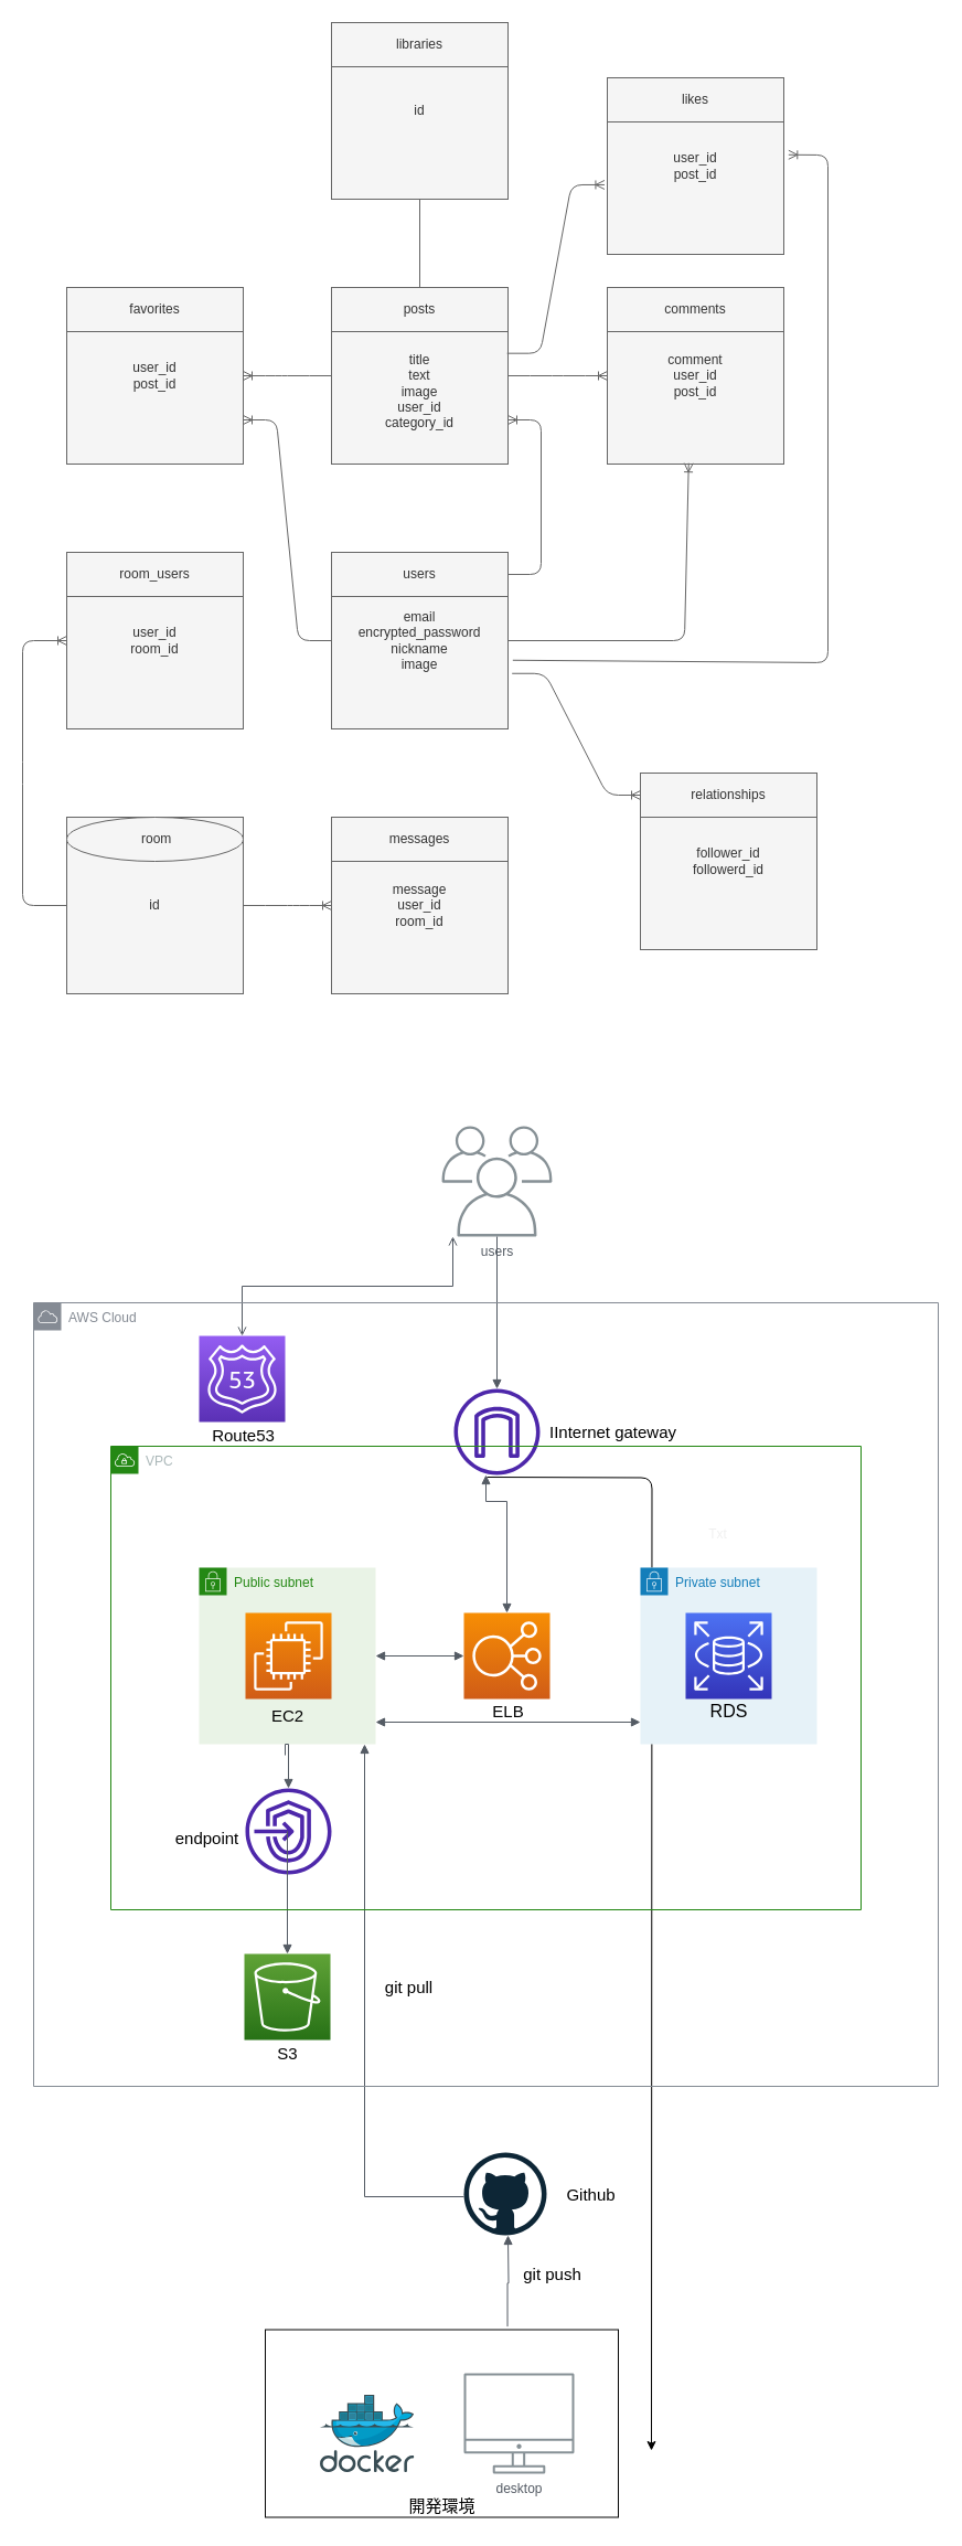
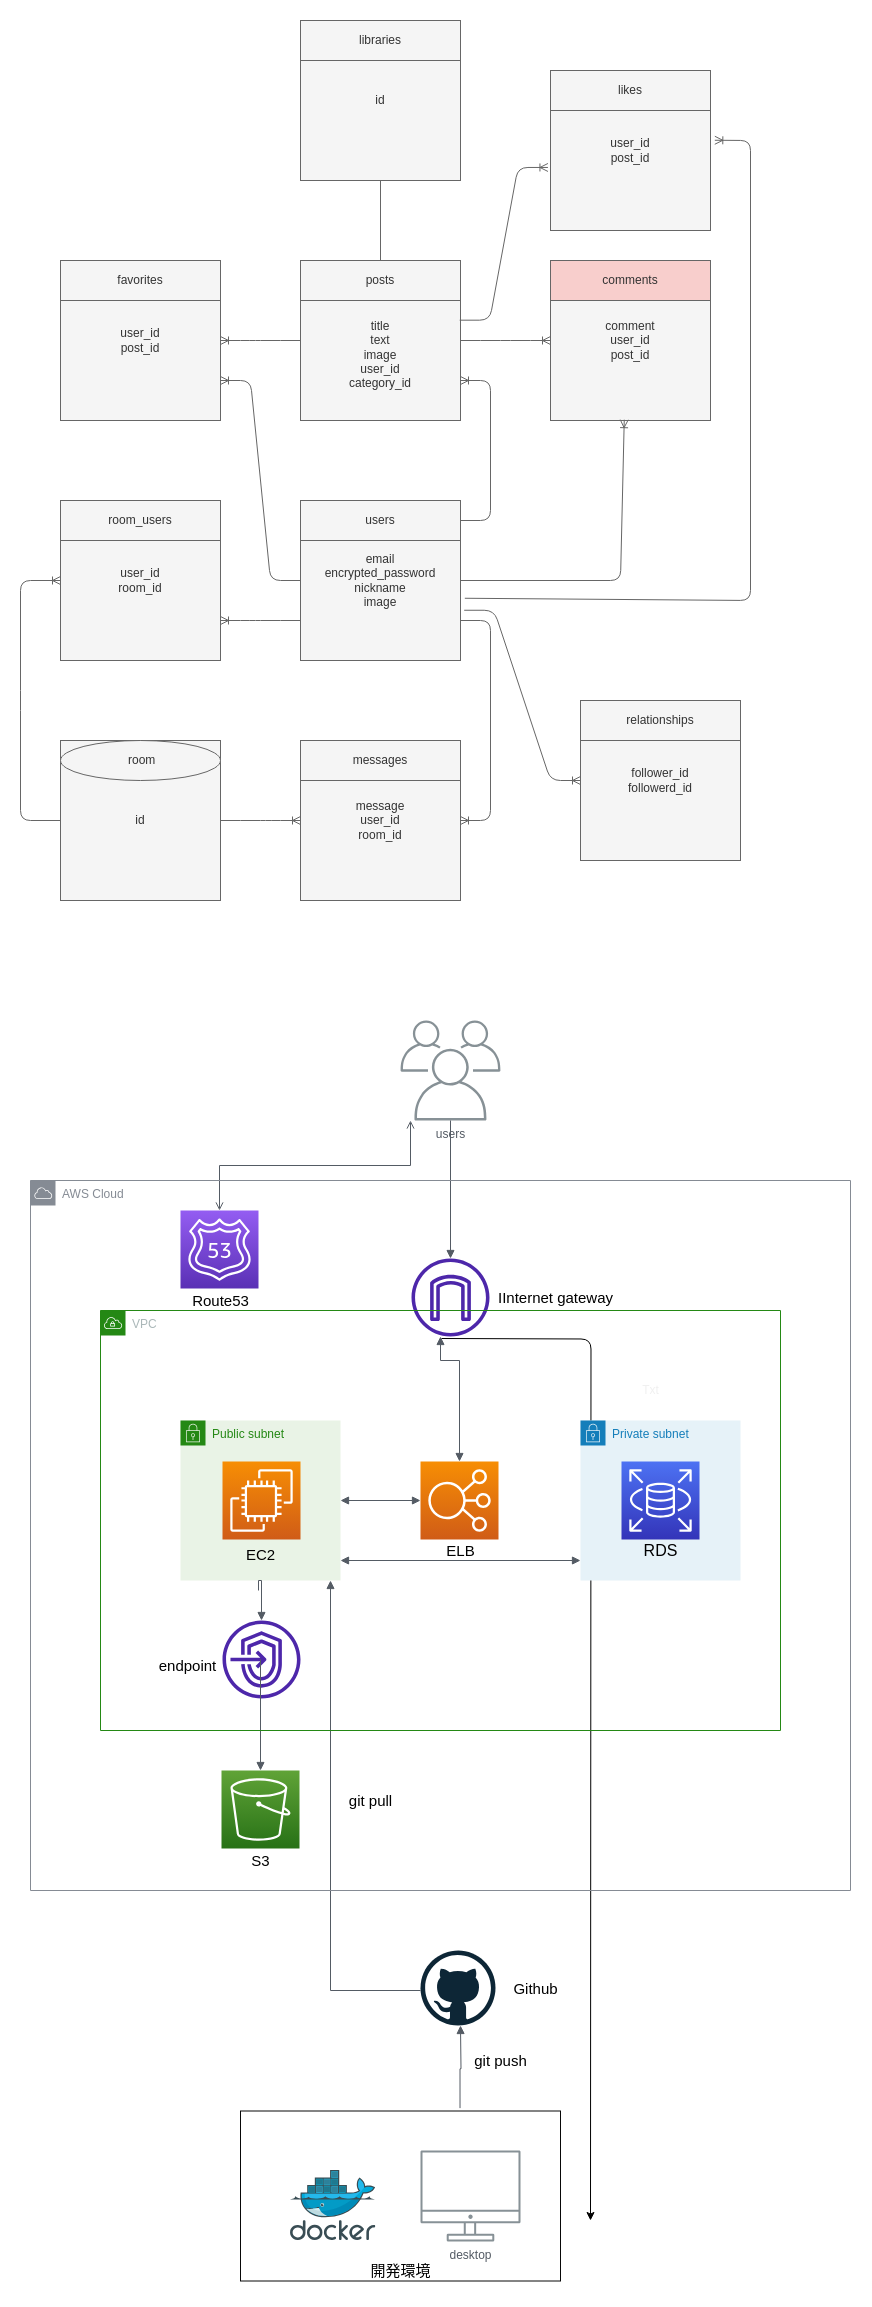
- <mxCell id="15" value="comments" style="rounded=0;whiteSpace=wrap;html=1;fillColor=#f5f5f5;fontColor=#333333;strokeColor=#666666;" parent="1" vertex="1"><mxGeometry x="550" y="260" width="160" height="40" as="geometry" /></mxCell>
+ <mxCell id="15" value="comments" style="rounded=0;whiteSpace=wrap;html=1;fillColor=#f8cecc;fontColor=#333333;strokeColor=#666666;" parent="1" vertex="1"><mxGeometry x="550" y="260" width="160" height="40" as="geometry" /></mxCell>
+ <mxCell id="28" value="" style="edgeStyle=entityRelationEdgeStyle;fontSize=12;html=1;endArrow=ERoneToMany;entryX=1;entryY=0.75;entryDx=0;entryDy=0;exitX=0;exitY=0.75;exitDx=0;exitDy=0;fillColor=#f5f5f5;strokeColor=#666666;" parent="1" source="6" target="10" edge="1"><mxGeometry width="100" height="100" relative="1" as="geometry"><mxPoint x="300" y="620" as="sourcePoint" /><mxPoint x="400" y="520" as="targetPoint" /></mxGeometry></mxCell>
- <mxCell id="35" value="" style="edgeStyle=entityRelationEdgeStyle;fontSize=12;html=1;endArrow=ERoneToMany;rounded=1;exitX=1.023;exitY=0.686;exitDx=0;exitDy=0;exitPerimeter=0;fillColor=#f5f5f5;strokeColor=#666666;" parent="1" source="6" target="18" edge="1"><mxGeometry width="100" height="100" relative="1" as="geometry"><mxPoint x="430" y="560" as="sourcePoint" /><mxPoint x="530" y="460" as="targetPoint" /></mxGeometry></mxCell>
+ <mxCell id="35" value="" style="edgeStyle=entityRelationEdgeStyle;fontSize=12;html=1;endArrow=ERoneToMany;rounded=1;exitX=1.023;exitY=0.686;exitDx=0;exitDy=0;exitPerimeter=0;fillColor=#f5f5f5;strokeColor=#666666;" parent="1" source="6" target="5" edge="1"><mxGeometry width="100" height="100" relative="1" as="geometry"><mxPoint x="430" y="560" as="sourcePoint" /><mxPoint x="530" y="460" as="targetPoint" /></mxGeometry></mxCell>
+ <mxCell id="31" value="" style="edgeStyle=entityRelationEdgeStyle;fontSize=12;html=1;endArrow=ERoneToMany;entryX=1;entryY=0.5;entryDx=0;entryDy=0;exitX=1;exitY=0.75;exitDx=0;exitDy=0;fillColor=#f5f5f5;strokeColor=#666666;" parent="1" source="6" target="7" edge="1"><mxGeometry width="100" height="100" relative="1" as="geometry"><mxPoint x="380" y="660" as="sourcePoint" /><mxPoint x="460" y="660" as="targetPoint" /></mxGeometry></mxCell>
